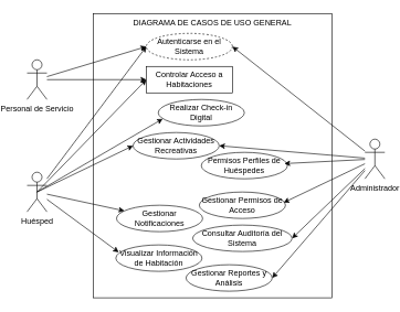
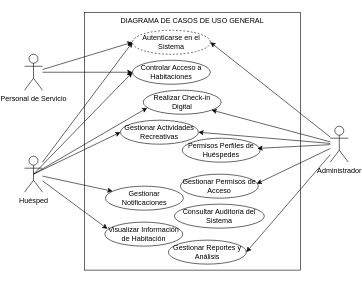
- <mxCell id="7" value="Controlar Acceso a Habitaciones" style="whiteSpace=wrap;html=1;rounded=0;" vertex="1" parent="1"><mxGeometry x="200" y="100" width="130" height="40" as="geometry" /></mxCell>
+ <mxCell id="7" value="Controlar Acceso a Habitaciones" style="ellipse;whiteSpace=wrap;html=1;" vertex="1" parent="1"><mxGeometry x="200" y="100" width="130" height="40" as="geometry" /></mxCell>
- <mxCell id="19" value="" style="endArrow=classic;html=1;rounded=0;entryX=1;entryY=0.5;entryDx=0;entryDy=0;" edge="1" parent="1" source="10" target="17"><mxGeometry width="50" height="50" relative="1" as="geometry"><mxPoint x="240" y="330" as="sourcePoint" /><mxPoint x="290" y="280" as="targetPoint" /></mxGeometry></mxCell>
+ <mxCell id="19" value="" style="endArrow=classic;html=1;rounded=0;" edge="1" parent="1" source="10" target="5"><mxGeometry width="50" height="50" relative="1" as="geometry"><mxPoint x="240" y="330" as="sourcePoint" /><mxPoint x="290" y="280" as="targetPoint" /></mxGeometry></mxCell>
